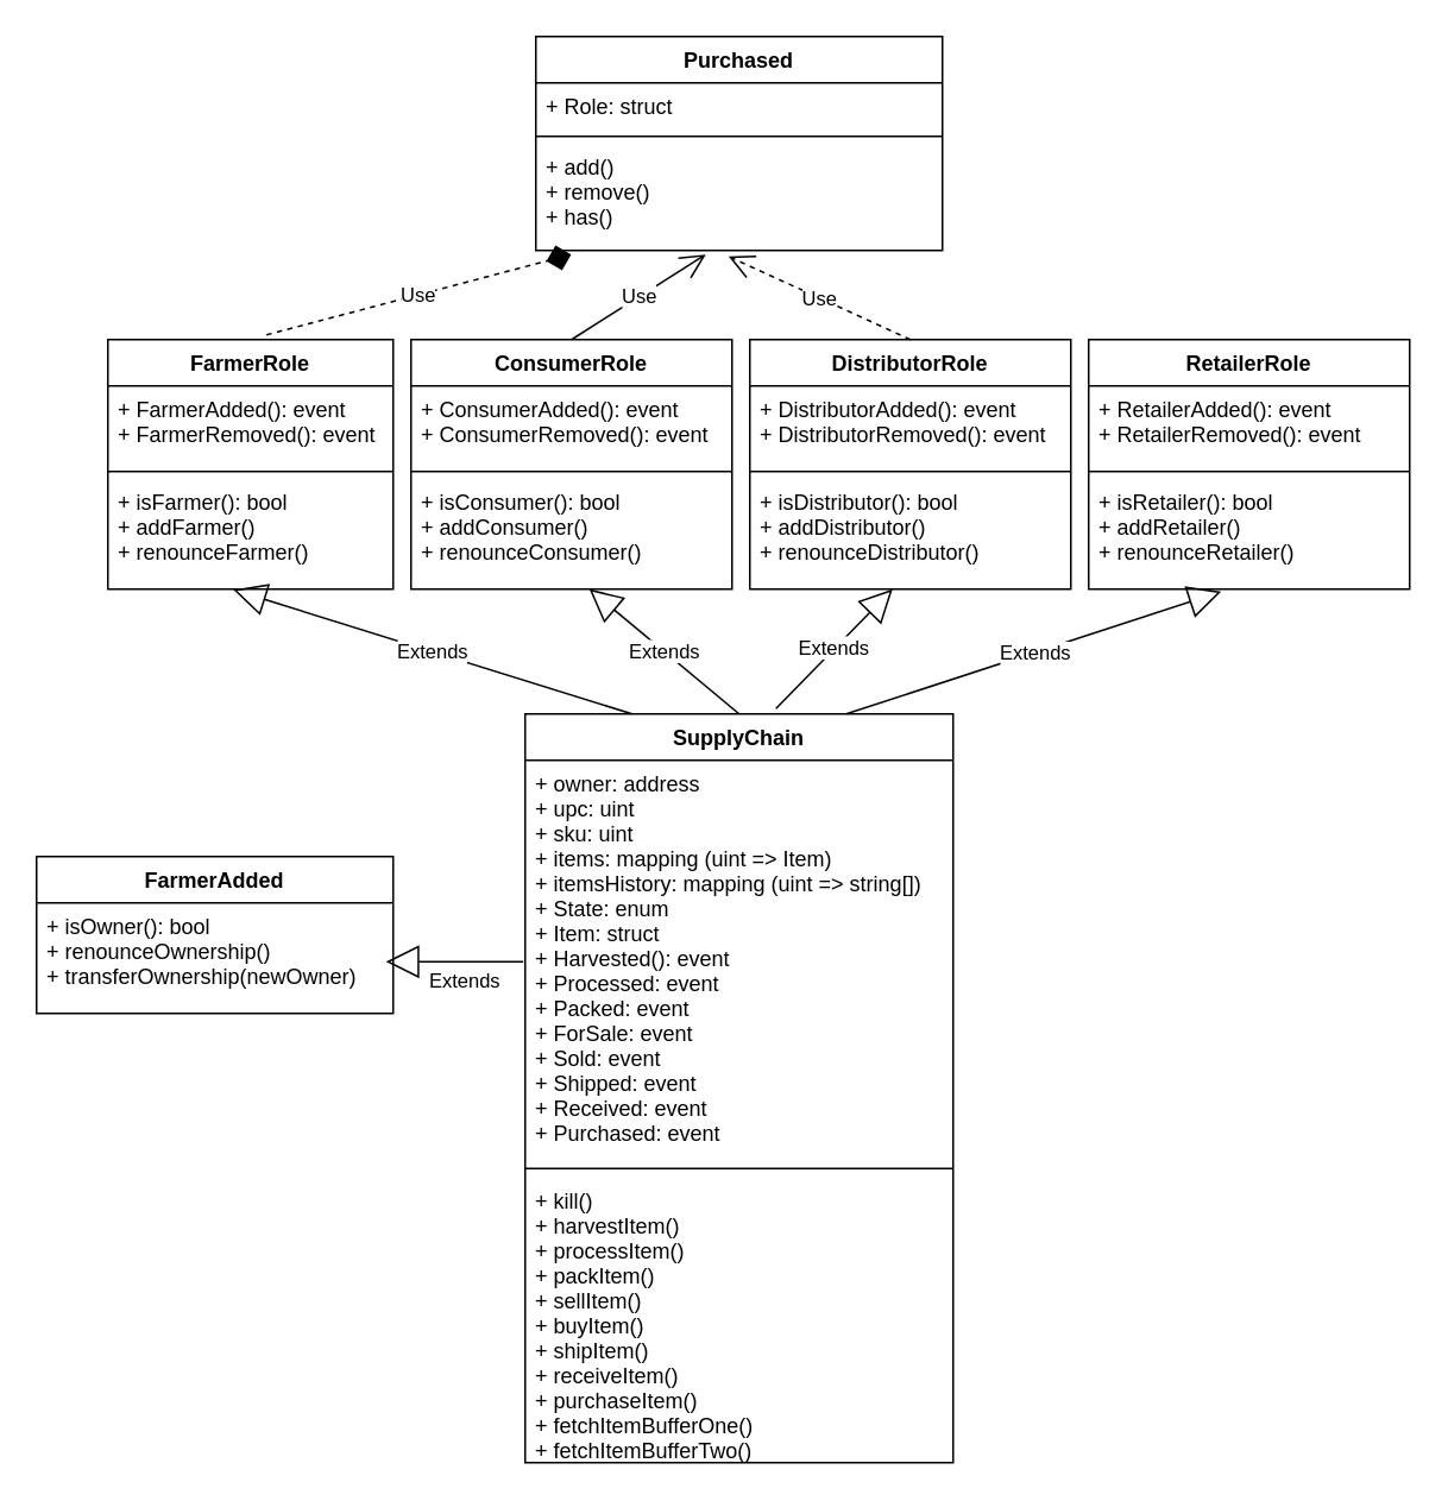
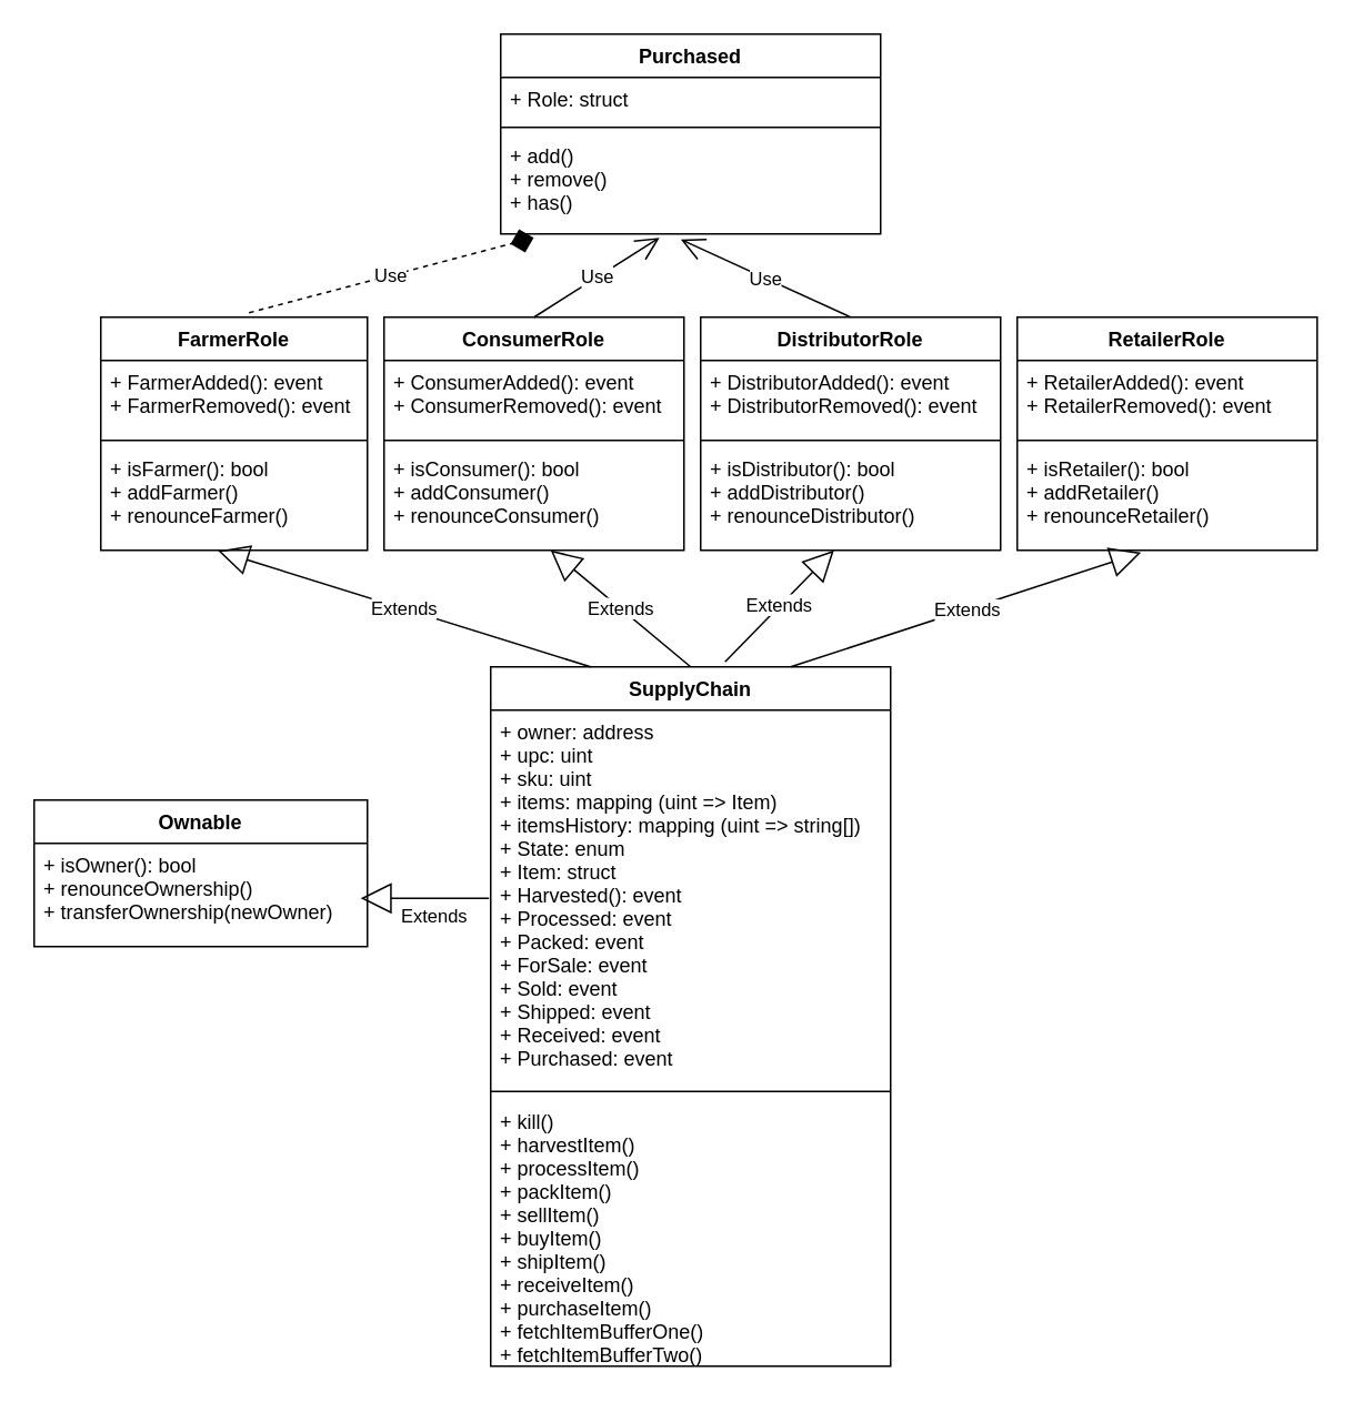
- <mxCell id="24" value="Use" style="endArrow=open;endSize=12;dashed=1;html=1;exitX=0.5;exitY=0;exitDx=0;exitDy=0;entryX=0.474;entryY=1.056;entryDx=0;entryDy=0;entryPerimeter=0;" parent="1" source="18" target="5" edge="1"><mxGeometry width="160" relative="1" as="geometry"><mxPoint x="330" y="200" as="sourcePoint" /><mxPoint x="383.92" y="162.4" as="targetPoint" /></mxGeometry></mxCell>
+ <mxCell id="24" value="Use" style="endArrow=open;endSize=12;dashed=0;html=1;exitX=0.5;exitY=0;exitDx=0;exitDy=0;entryX=0.474;entryY=1.056;entryDx=0;entryDy=0;entryPerimeter=0;" parent="1" source="18" target="5" edge="1"><mxGeometry width="160" relative="1" as="geometry"><mxPoint x="330" y="200" as="sourcePoint" /><mxPoint x="383.92" y="162.4" as="targetPoint" /></mxGeometry></mxCell>
- <mxCell id="33" value="FarmerAdded" style="swimlane;fontStyle=1;align=center;verticalAlign=top;childLayout=stackLayout;horizontal=1;startSize=26;horizontalStack=0;resizeParent=1;resizeParentMax=0;resizeLast=0;collapsible=1;marginBottom=0;" vertex="1" parent="1"><mxGeometry x="20" y="480" width="200" height="88" as="geometry" /></mxCell>
+ <mxCell id="33" value="Ownable" style="swimlane;fontStyle=1;align=center;verticalAlign=top;childLayout=stackLayout;horizontal=1;startSize=26;horizontalStack=0;resizeParent=1;resizeParentMax=0;resizeLast=0;collapsible=1;marginBottom=0;" vertex="1" parent="1"><mxGeometry x="20" y="480" width="200" height="88" as="geometry" /></mxCell>
